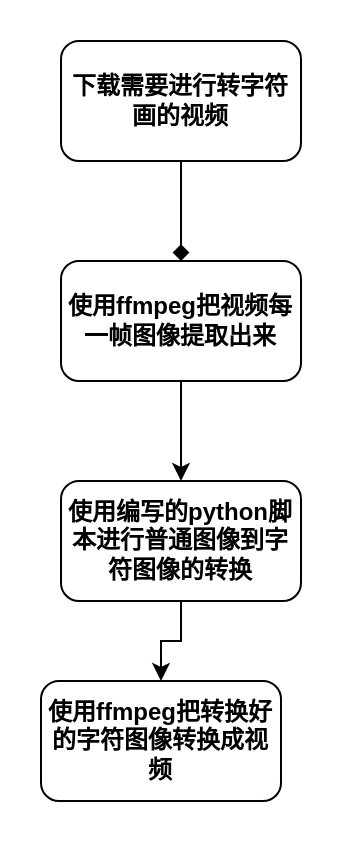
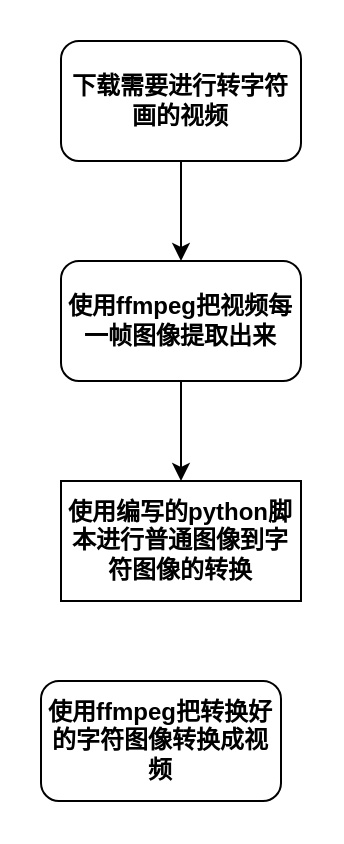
- <mxCell id="2" style="edgeStyle=orthogonalEdgeStyle;rounded=0;orthogonalLoop=1;jettySize=auto;html=1;exitX=0.5;exitY=1;exitDx=0;exitDy=0;entryX=0.5;entryY=0;entryDx=0;entryDy=0;endArrow=diamond;" parent="1" source="3" target="5" edge="1"><mxGeometry relative="1" as="geometry" /></mxCell>
+ <mxCell id="2" style="edgeStyle=orthogonalEdgeStyle;rounded=0;orthogonalLoop=1;jettySize=auto;html=1;exitX=0.5;exitY=1;exitDx=0;exitDy=0;entryX=0.5;entryY=0;entryDx=0;entryDy=0;" parent="1" source="3" target="5" edge="1"><mxGeometry relative="1" as="geometry" /></mxCell>
- <mxCell id="7" value="&lt;b&gt;使用编写的python脚本进行普通图像到字符图像的转换&lt;/b&gt;" style="rounded=1;whiteSpace=wrap;html=1;" parent="1" vertex="1"><mxGeometry x="30" y="240" width="120" height="60" as="geometry" /></mxCell>
+ <mxCell id="7" value="&lt;b&gt;使用编写的python脚本进行普通图像到字符图像的转换&lt;/b&gt;" style="whiteSpace=wrap;html=1;rounded=0;" parent="1" vertex="1"><mxGeometry x="30" y="240" width="120" height="60" as="geometry" /></mxCell>
- <mxCell id="6" style="edgeStyle=orthogonalEdgeStyle;rounded=0;orthogonalLoop=1;jettySize=auto;html=1;exitX=0.5;exitY=1;exitDx=0;exitDy=0;entryX=0.5;entryY=0;entryDx=0;entryDy=0;" parent="1" source="7" target="8" edge="1"><mxGeometry relative="1" as="geometry" /></mxCell>
